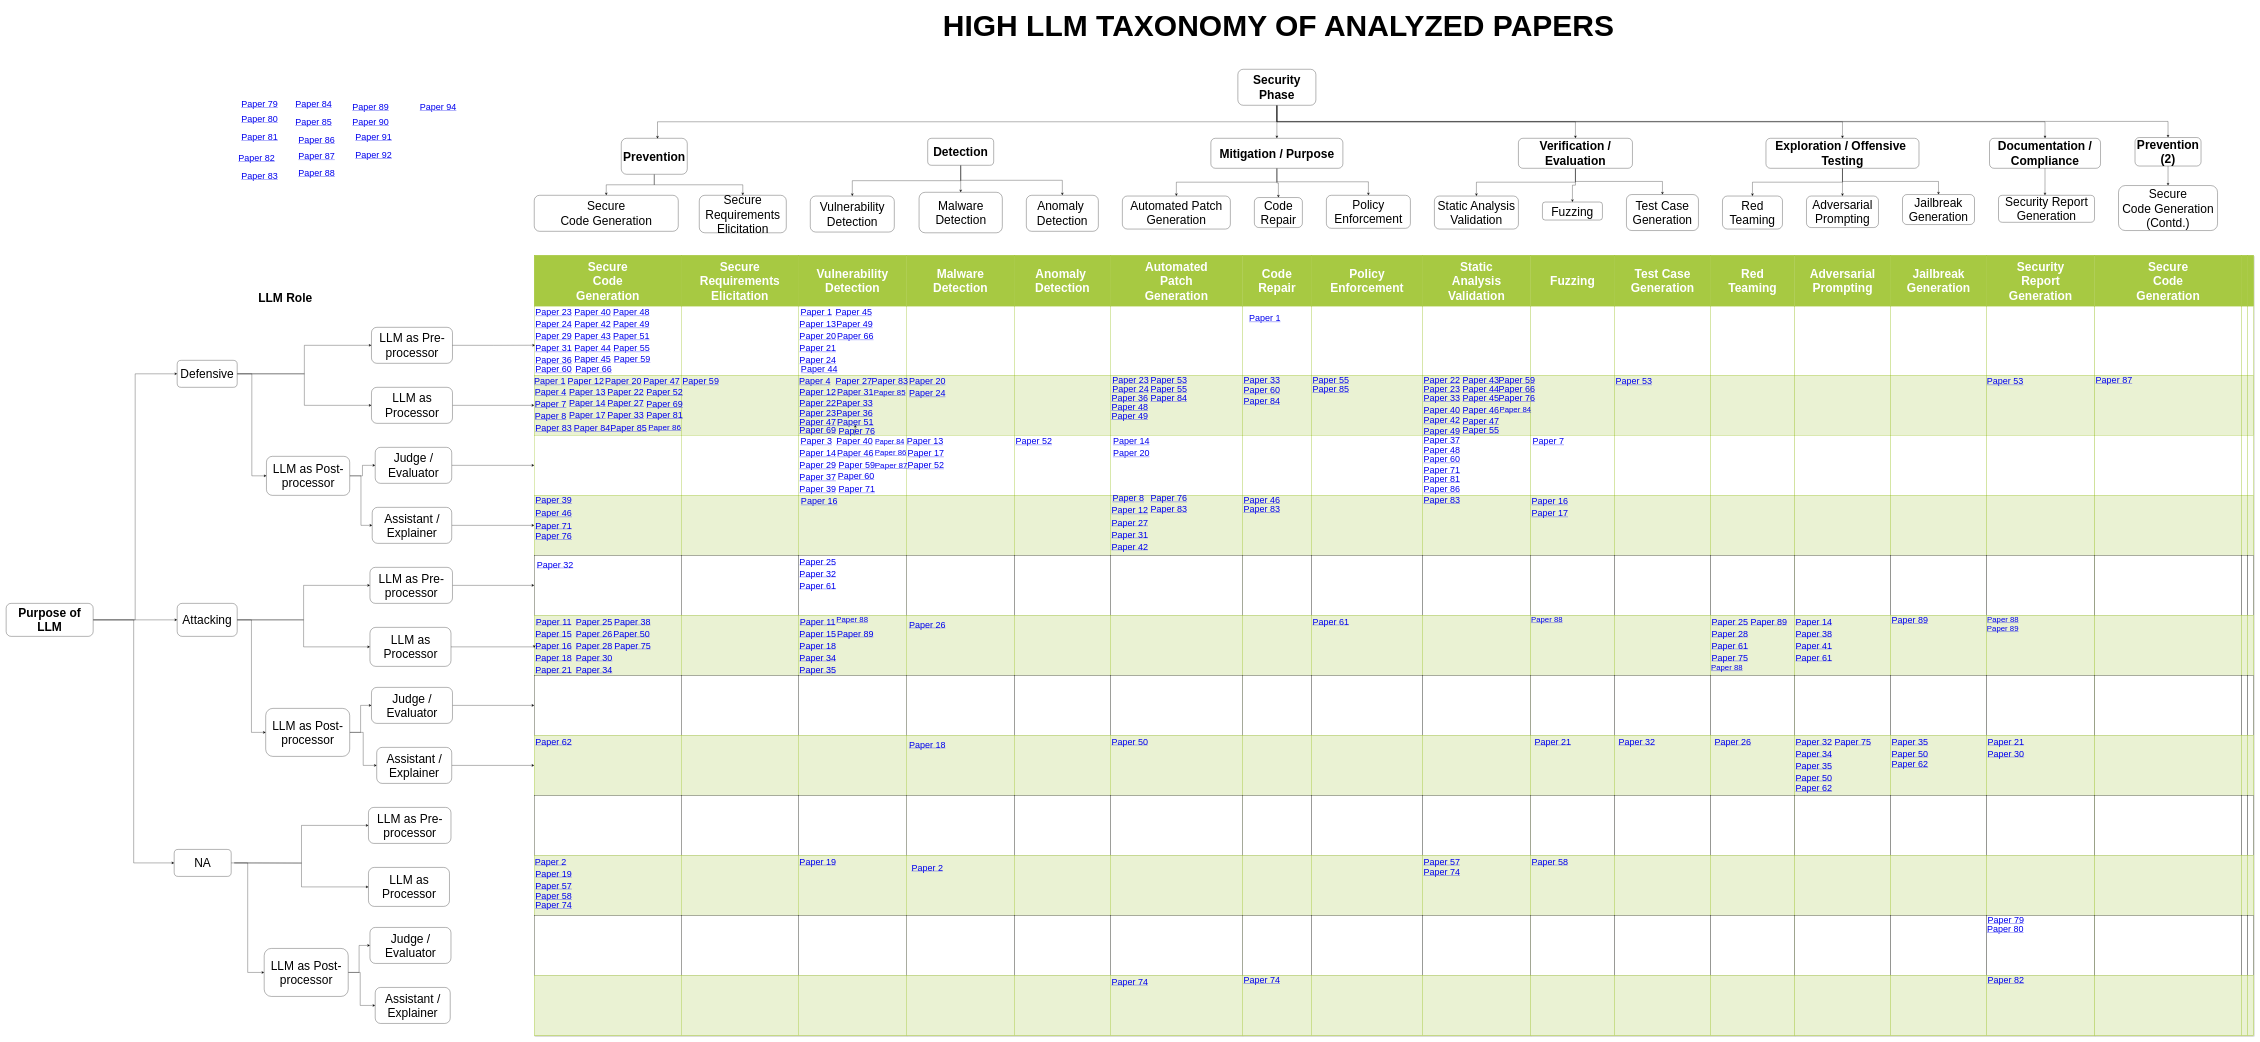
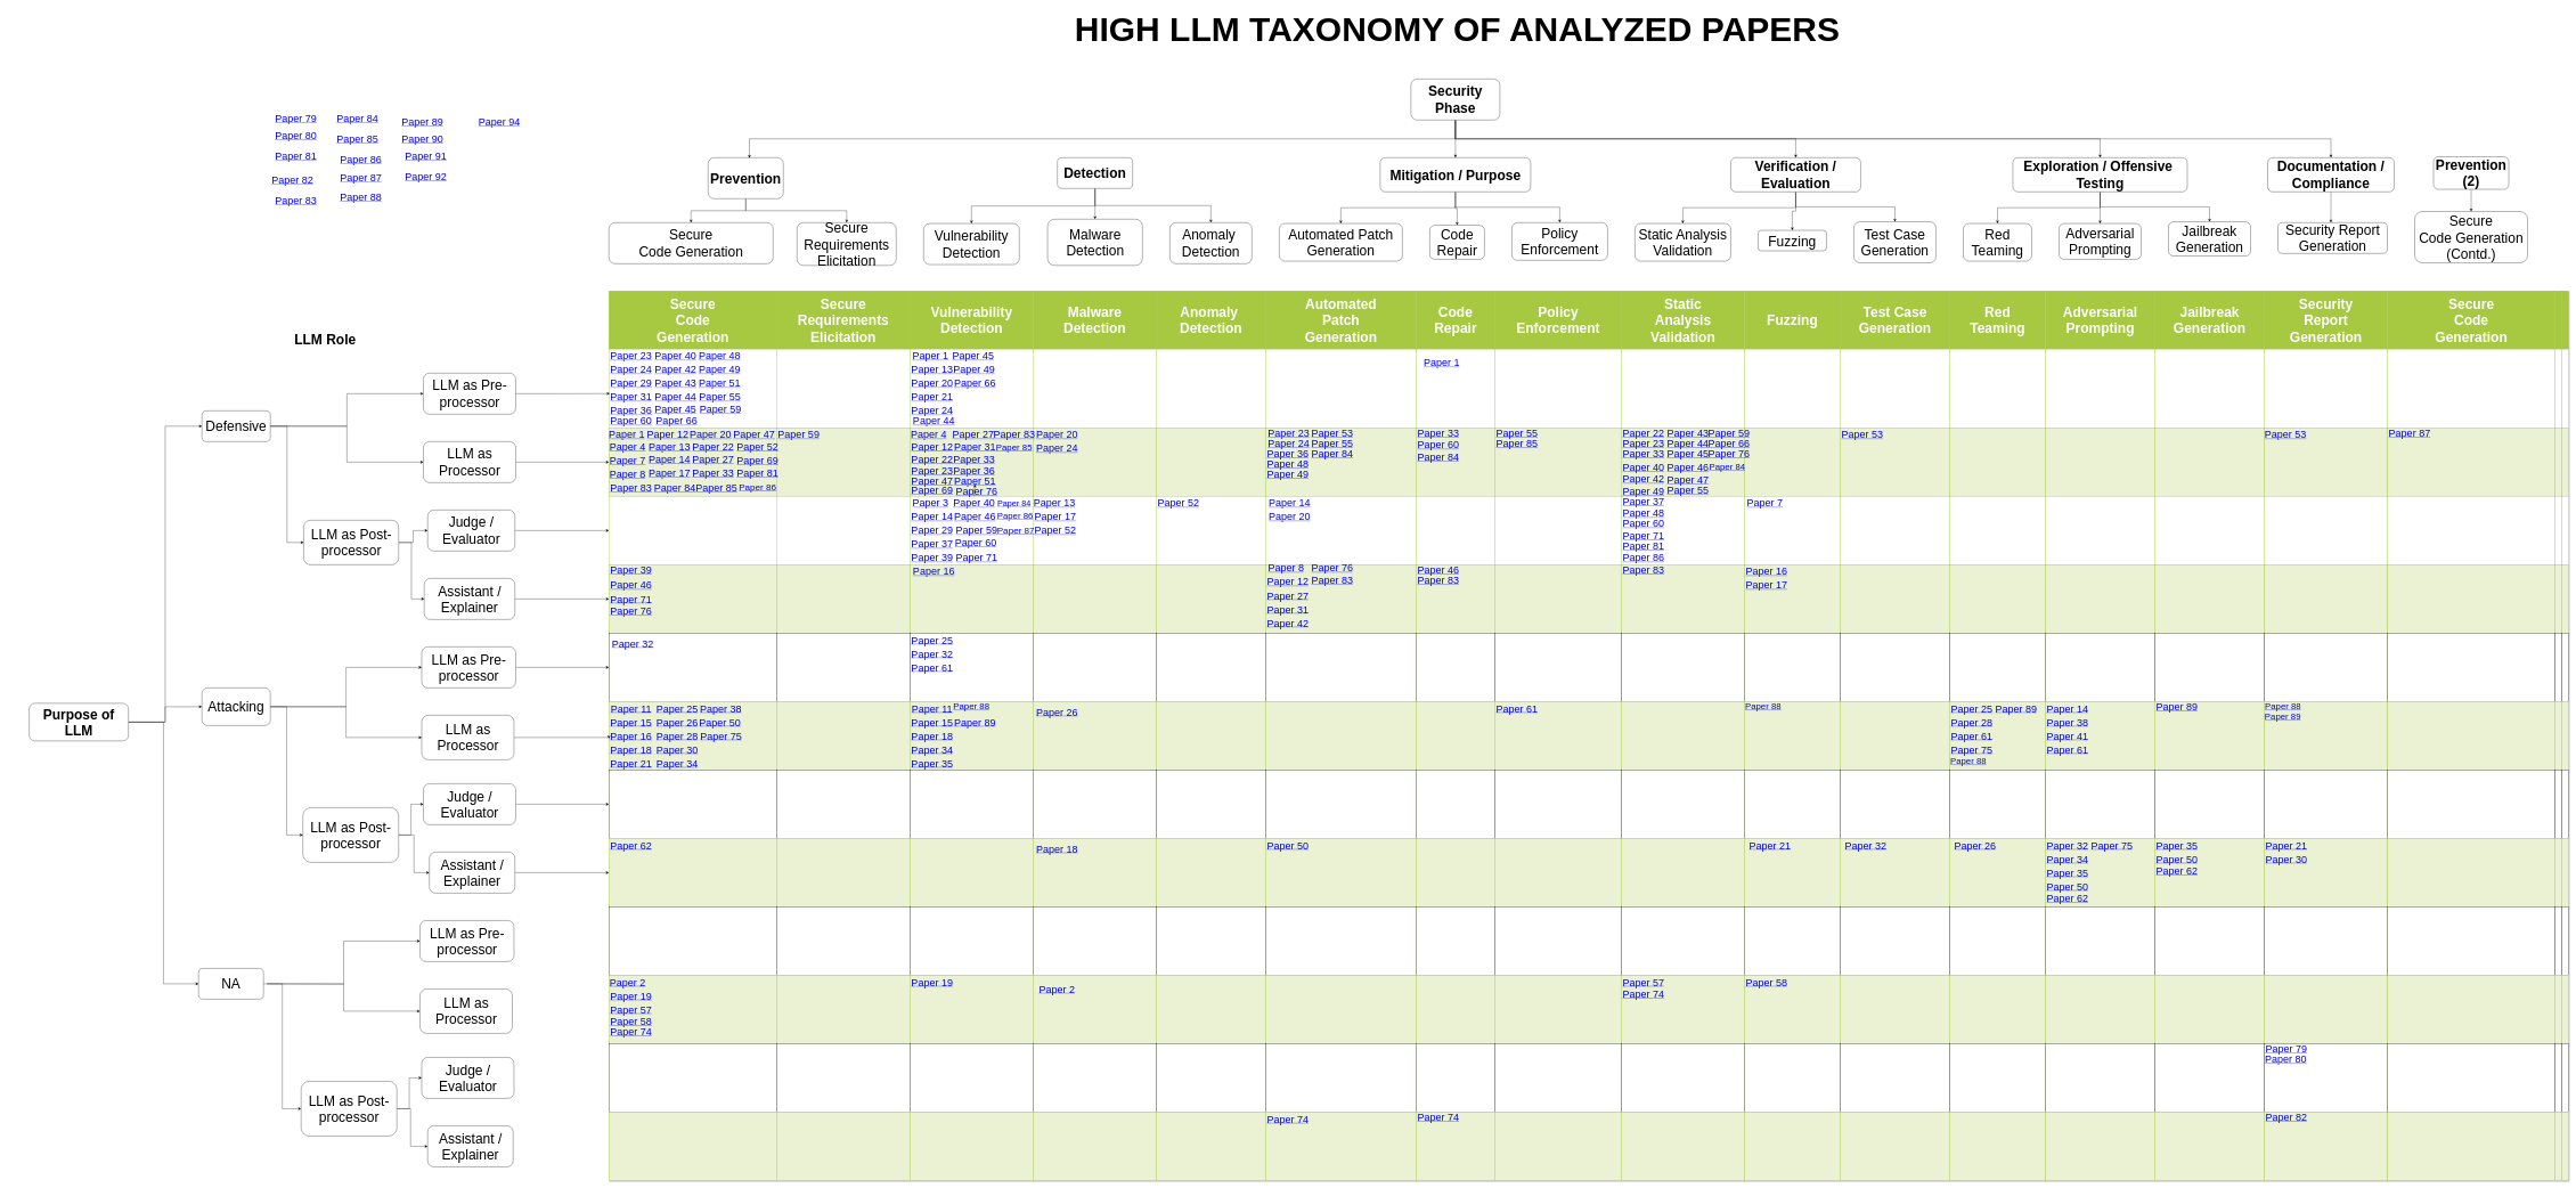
- <mxCell id="40" style="edgeStyle=orthogonalEdgeStyle;rounded=0;orthogonalLoop=1;jettySize=auto;html=1;exitX=0.5;exitY=1;exitDx=0;exitDy=0;entryX=0.5;entryY=0;entryDx=0;entryDy=0;" edge="1" parent="1" source="41" target="488"><mxGeometry relative="1" as="geometry" /></mxCell>
- <mxCell id="5" value="Purpose of LLM" style="rounded=1;whiteSpace=wrap;html=1;fontSize=40;fontStyle=1" vertex="1" parent="1"><mxGeometry x="20" y="2010" width="290" height="110" as="geometry" /></mxCell>
+ <mxCell id="5" value="Purpose of LLM" style="rounded=1;whiteSpace=wrap;html=1;fontSize=40;fontStyle=1" vertex="1" parent="1"><mxGeometry x="85" y="2055" width="290" height="110" as="geometry" /></mxCell>
